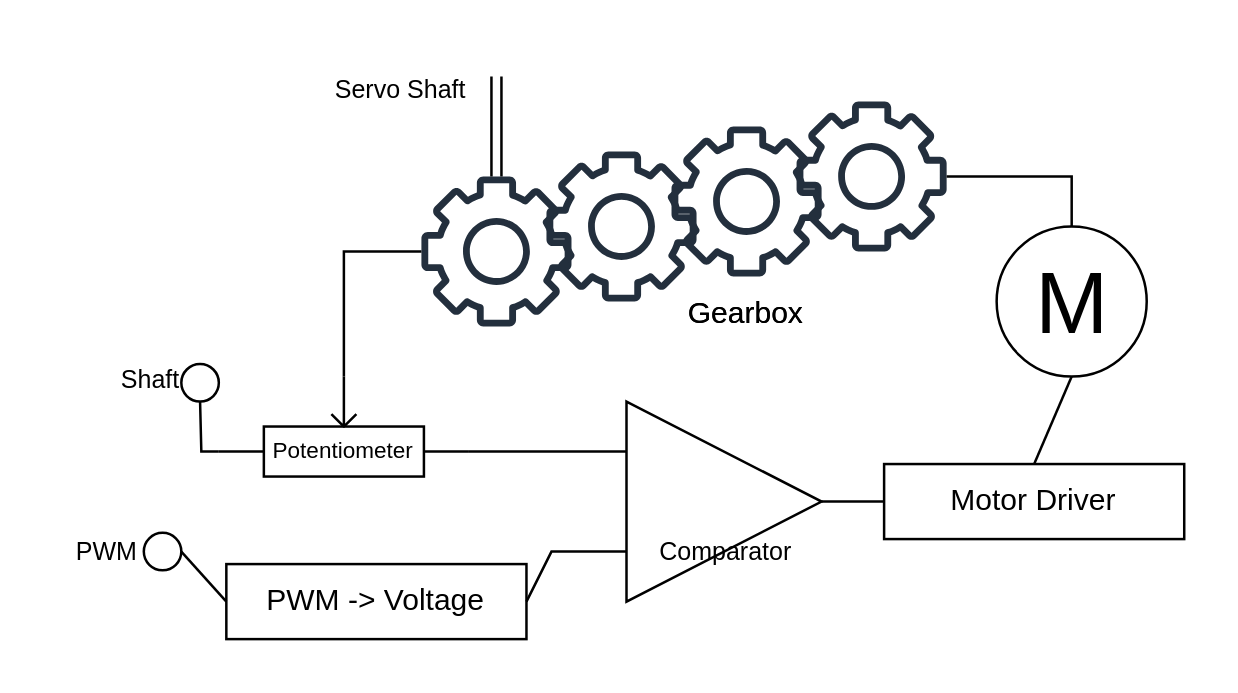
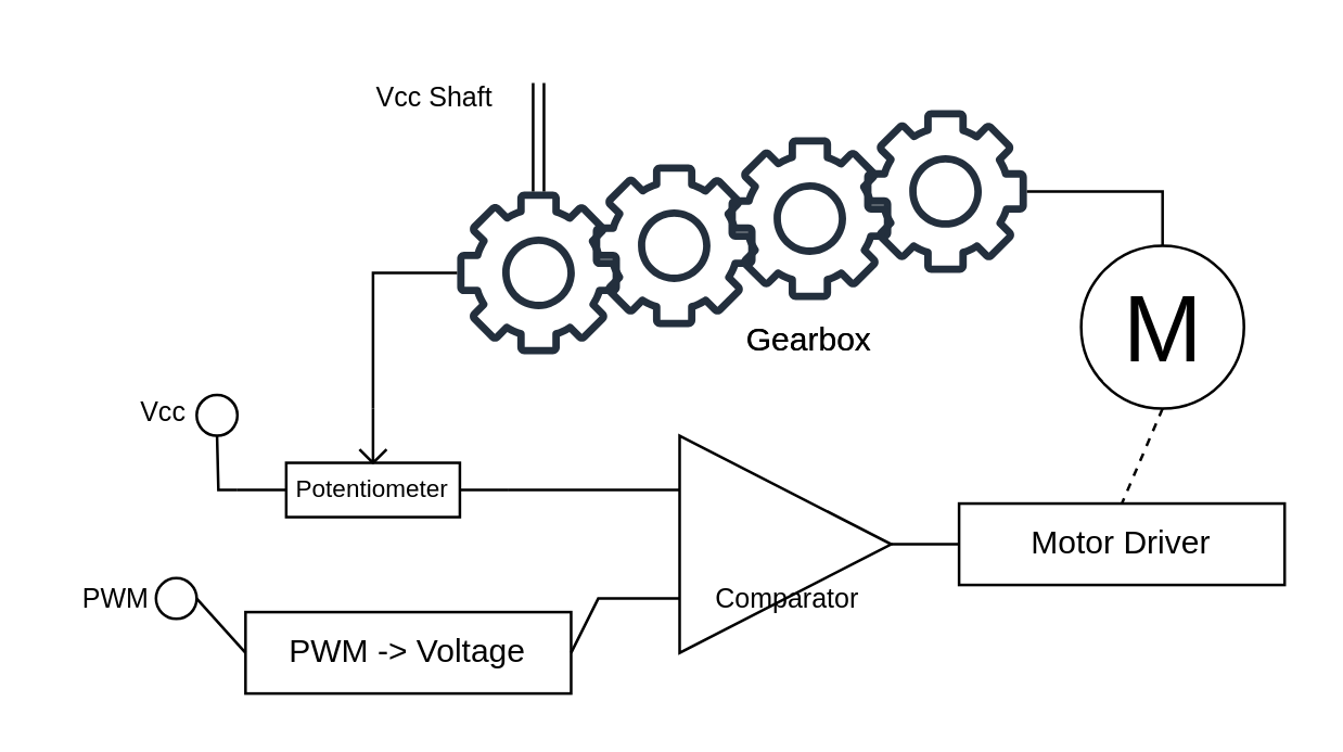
- <mxCell id="22" value="&lt;font style=&quot;font-size: 10px;&quot;&gt;Servo Shaft&lt;/font&gt;" style="text;html=1;strokeColor=none;fillColor=none;align=center;verticalAlign=middle;whiteSpace=wrap;rounded=0;" vertex="1" parent="1"><mxGeometry x="130" y="20" width="60" height="30" as="geometry" /></mxCell>
+ <mxCell id="22" value="&lt;font style=&quot;font-size: 10px;&quot;&gt;Vcc Shaft&lt;/font&gt;" style="text;html=1;strokeColor=none;fillColor=none;align=center;verticalAlign=middle;whiteSpace=wrap;rounded=0;" vertex="1" parent="1"><mxGeometry x="130" y="20" width="60" height="30" as="geometry" /></mxCell>
- <mxCell id="18" value="Shaft" style="text;html=1;strokeColor=none;fillColor=none;align=center;verticalAlign=middle;whiteSpace=wrap;rounded=0;fontSize=10;" vertex="1" parent="1"><mxGeometry x="40" y="145" width="40" height="12.5" as="geometry" /></mxCell>
+ <mxCell id="18" value="Vcc" style="text;html=1;strokeColor=none;fillColor=none;align=center;verticalAlign=middle;whiteSpace=wrap;rounded=0;fontSize=10;" vertex="1" parent="1"><mxGeometry x="40" y="145" width="40" height="12.5" as="geometry" /></mxCell>
- <mxCell id="9" value="" style="endArrow=none;html=1;rounded=0;entryX=0.5;entryY=0;entryDx=0;entryDy=0;exitX=0.5;exitY=1;exitDx=0;exitDy=0;" edge="1" parent="1" source="10" target="3"><mxGeometry width="50" height="50" relative="1" as="geometry"><mxPoint x="428" y="120" as="sourcePoint" /><mxPoint x="328" y="90" as="targetPoint" /></mxGeometry></mxCell>
+ <mxCell id="9" value="" style="endArrow=none;html=1;rounded=0;entryX=0.5;entryY=0;entryDx=0;entryDy=0;exitX=0.5;exitY=1;exitDx=0;exitDy=0;dashed=1;" edge="1" parent="1" source="10" target="3"><mxGeometry width="50" height="50" relative="1" as="geometry"><mxPoint x="428" y="120" as="sourcePoint" /><mxPoint x="328" y="90" as="targetPoint" /></mxGeometry></mxCell>
